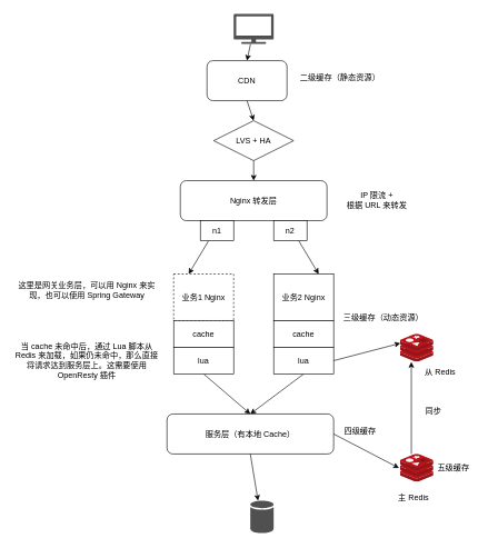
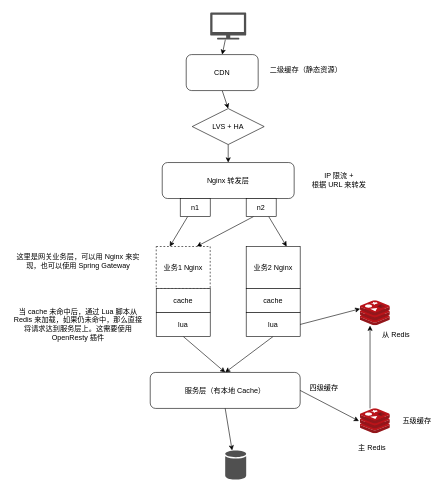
+ <mxCell id="12" style="rounded=0;orthogonalLoop=1;jettySize=auto;html=1;exitX=0.25;exitY=1;exitDx=0;exitDy=0;entryX=0.75;entryY=0;entryDx=0;entryDy=0;" edge="1" parent="1" source="14" target="15"><mxGeometry relative="1" as="geometry" /></mxCell>
- <mxCell id="37" value="三级缓存（动态资源）" style="text;html=1;strokeColor=none;fillColor=none;align=center;verticalAlign=middle;whiteSpace=wrap;rounded=0;" vertex="1" parent="1"><mxGeometry x="500" y="460" width="150" height="30" as="geometry" /></mxCell>
- <mxCell id="31" value="同步" style="text;html=1;strokeColor=none;fillColor=none;align=center;verticalAlign=middle;whiteSpace=wrap;rounded=0;" vertex="1" parent="1"><mxGeometry x="620" y="600" width="60" height="30" as="geometry" /></mxCell>
- <mxCell id="39" value="五级缓存" style="text;html=1;strokeColor=none;fillColor=none;align=center;verticalAlign=middle;whiteSpace=wrap;rounded=0;" vertex="1" parent="1"><mxGeometry x="650" y="686" width="60" height="30" as="geometry" /></mxCell>
+ <mxCell id="39" value="五级缓存" style="text;html=1;strokeColor=none;fillColor=none;align=center;verticalAlign=middle;whiteSpace=wrap;rounded=0;" vertex="1" parent="1"><mxGeometry x="665" y="686" width="60" height="30" as="geometry" /></mxCell>
